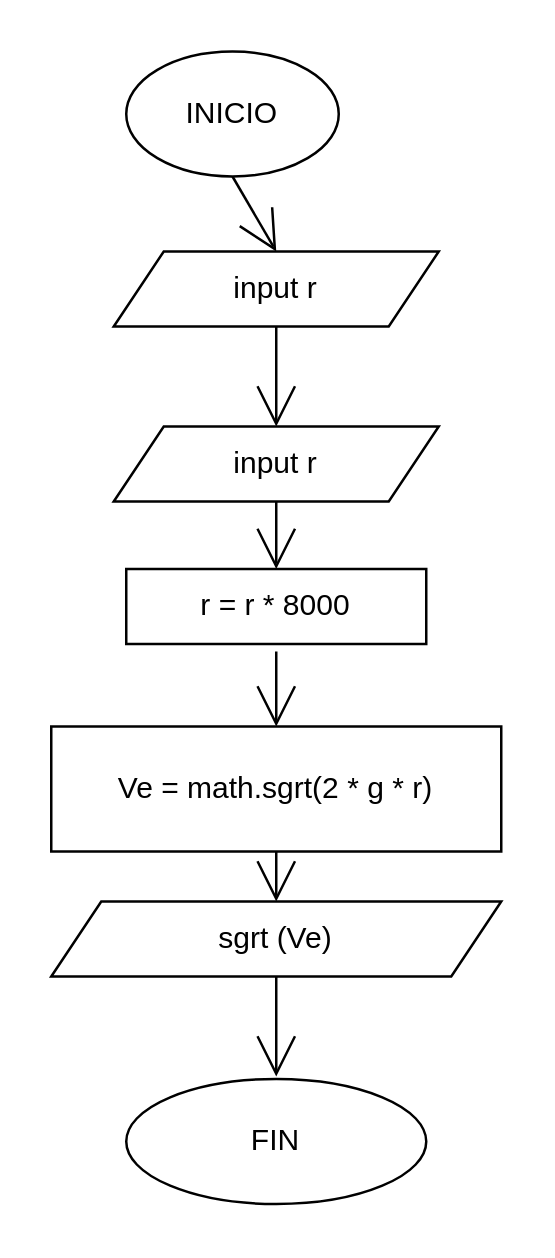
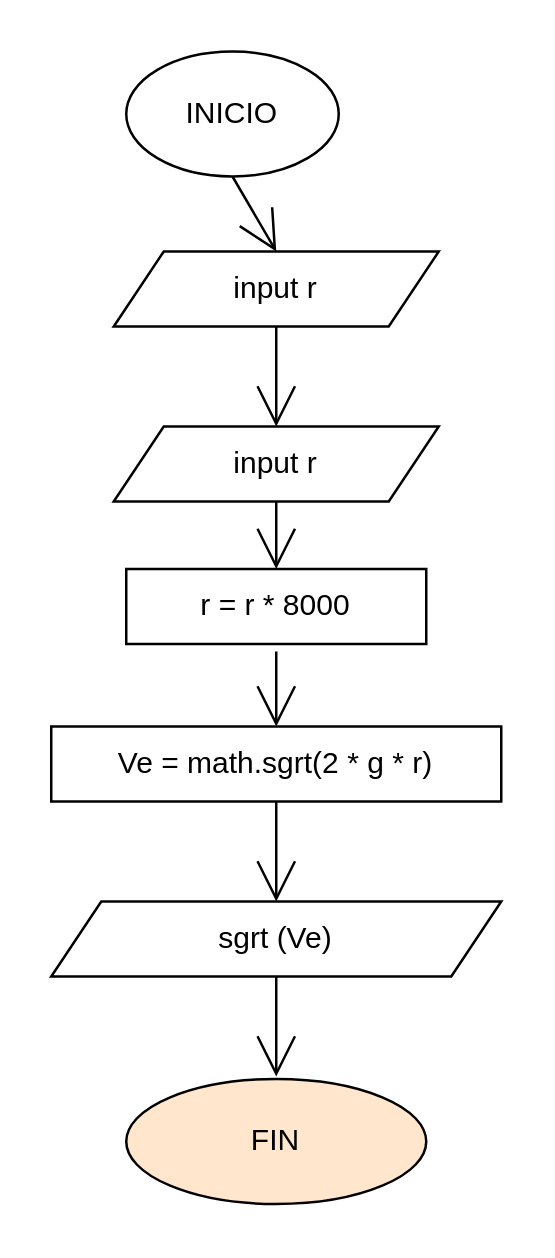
- <mxCell id="6" value="Ve = math.sgrt(2 * g * r)" style="rounded=0;whiteSpace=wrap;html=1;hachureGap=4;pointerEvents=0;" vertex="1" parent="1"><mxGeometry x="20" y="290" width="180" height="50" as="geometry" /></mxCell>
+ <mxCell id="6" value="Ve = math.sgrt(2 * g * r)" style="rounded=0;whiteSpace=wrap;html=1;hachureGap=4;pointerEvents=0;" vertex="1" parent="1"><mxGeometry x="20" y="290" width="180" height="30" as="geometry" /></mxCell>
- <mxCell id="8" value="FIN" style="ellipse;whiteSpace=wrap;html=1;hachureGap=4;pointerEvents=0;" vertex="1" parent="1"><mxGeometry x="50" y="431" width="120" height="50" as="geometry" /></mxCell>
+ <mxCell id="8" value="FIN" style="ellipse;whiteSpace=wrap;html=1;hachureGap=4;pointerEvents=0;fillColor=#ffe6cc;" vertex="1" parent="1"><mxGeometry x="50" y="431" width="120" height="50" as="geometry" /></mxCell>
